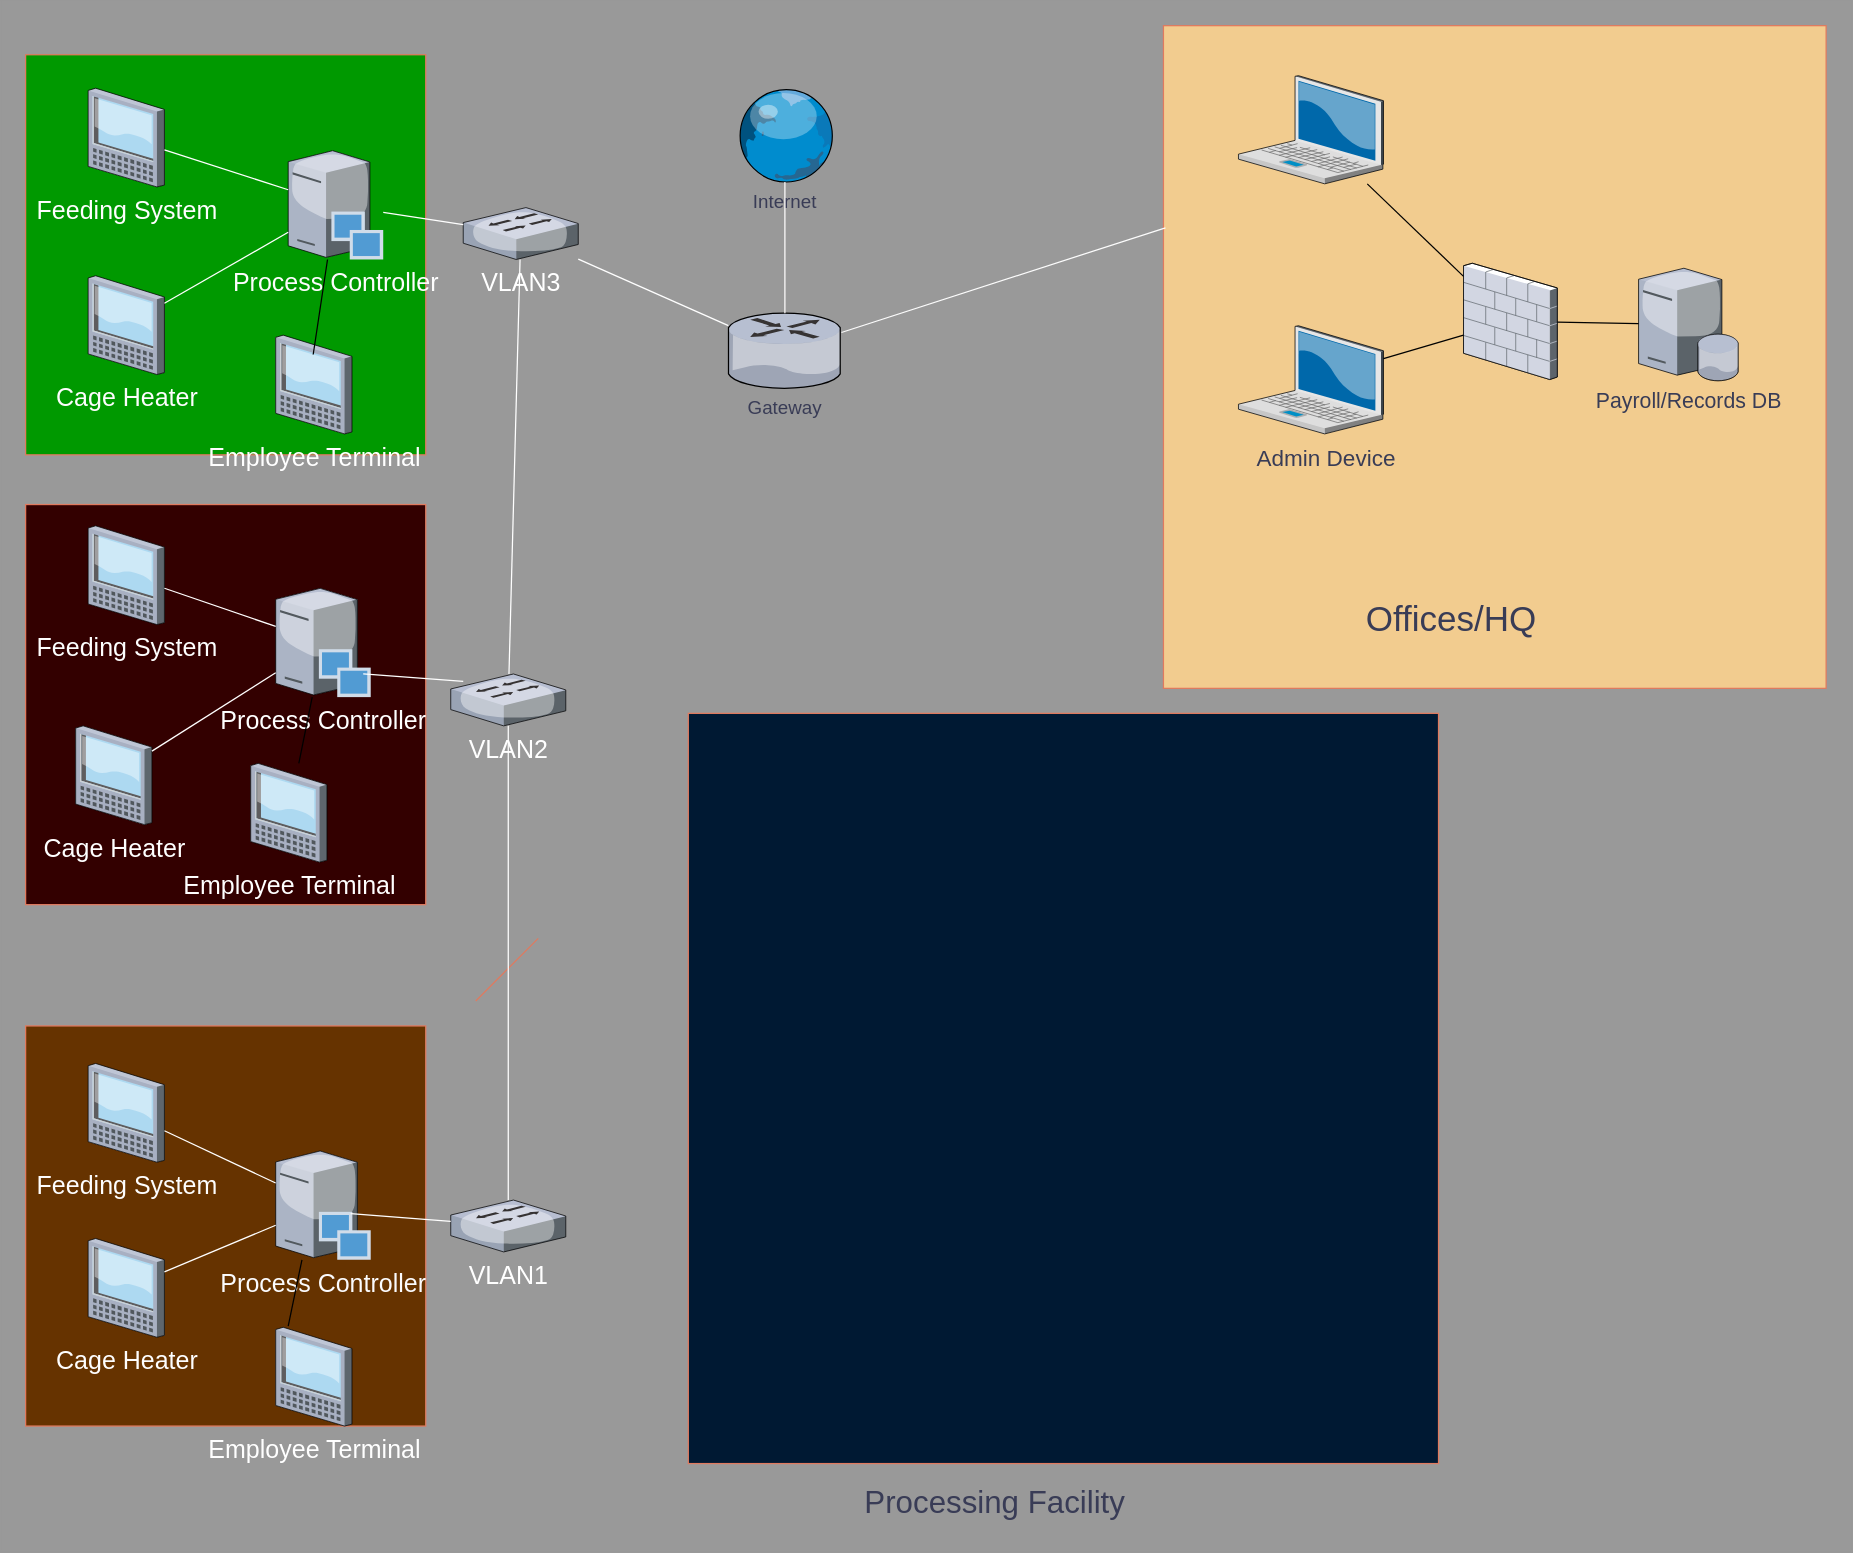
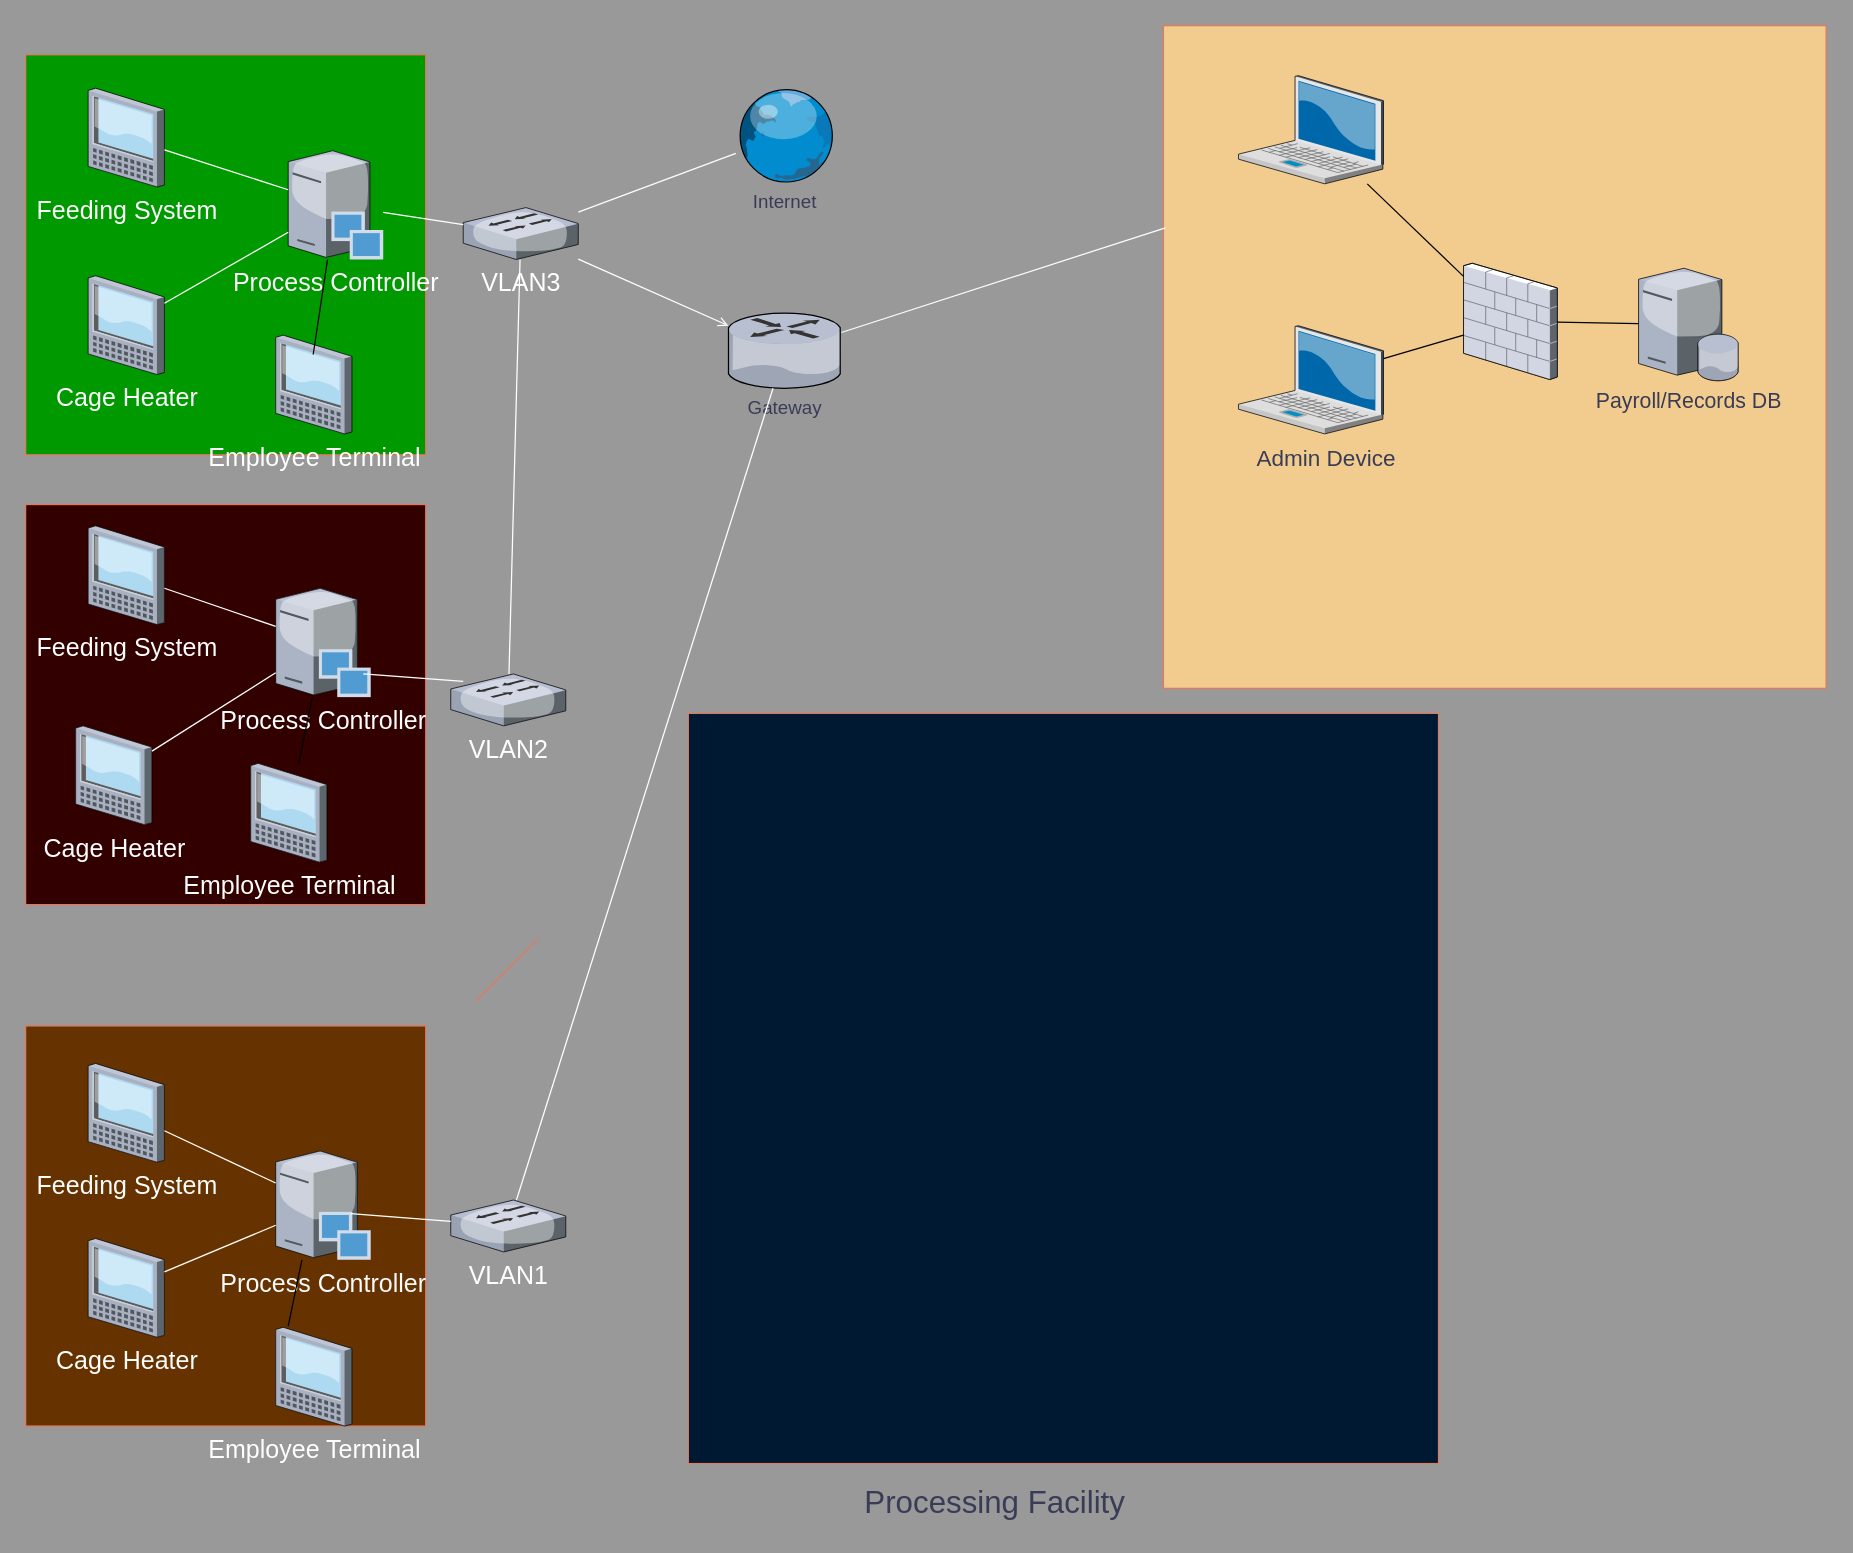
- <mxCell id="4" value="" style="endArrow=none;html=1;rounded=0;labelBackgroundColor=none;strokeColor=#fefcfc;fontColor=default;" parent="1" source="2" target="3" edge="1"><mxGeometry width="50" height="50" relative="1" as="geometry"><mxPoint x="640" y="440" as="sourcePoint" /><mxPoint x="690" y="390" as="targetPoint" /></mxGeometry></mxCell>
+ <mxCell id="4" value="" style="endArrow=none;html=1;rounded=0;labelBackgroundColor=none;strokeColor=#fefcfc;fontColor=default;" parent="1" source="2" target="30" edge="1"><mxGeometry width="50" height="50" relative="1" as="geometry"><mxPoint x="640" y="440" as="sourcePoint" /><mxPoint x="690" y="390" as="targetPoint" /></mxGeometry></mxCell>
- <mxCell id="40" value="" style="endArrow=none;html=1;rounded=0;strokeColor=#FFFFFF;fontColor=#ffffff;fillColor=#F2CC8F;" parent="1" source="30" target="3" edge="1"><mxGeometry width="50" height="50" relative="1" as="geometry"><mxPoint x="470" y="244" as="sourcePoint" /><mxPoint x="550" y="250" as="targetPoint" /></mxGeometry></mxCell>
+ <mxCell id="40" value="" style="endArrow=open;html=1;rounded=0;strokeColor=#FFFFFF;fontColor=#ffffff;fillColor=#F2CC8F;" parent="1" source="30" target="3" edge="1"><mxGeometry width="50" height="50" relative="1" as="geometry"><mxPoint x="470" y="244" as="sourcePoint" /><mxPoint x="550" y="250" as="targetPoint" /></mxGeometry></mxCell>
- <mxCell id="6" value="Offices/HQ" style="text;html=1;align=center;verticalAlign=middle;resizable=0;points=[];autosize=1;strokeColor=none;fillColor=none;fontColor=#393C56;fontSize=28;" parent="1" vertex="1"><mxGeometry x="1080" y="470" width="160" height="50" as="geometry" /></mxCell>
- <mxCell id="45" value="" style="endArrow=none;html=1;rounded=0;strokeColor=#FFFFFF;fontColor=#ffffff;fillColor=#F2CC8F;" parent="1" source="28" target="29" edge="1"><mxGeometry width="50" height="50" relative="1" as="geometry"><mxPoint x="400" y="940" as="sourcePoint" /><mxPoint x="480" y="946" as="targetPoint" /></mxGeometry></mxCell>
+ <mxCell id="45" value="" style="endArrow=none;html=1;rounded=0;strokeColor=#FFFFFF;fontColor=#ffffff;fillColor=#F2CC8F;" parent="1" source="28" target="3" edge="1"><mxGeometry width="50" height="50" relative="1" as="geometry"><mxPoint x="400" y="940" as="sourcePoint" /><mxPoint x="480" y="946" as="targetPoint" /></mxGeometry></mxCell>
